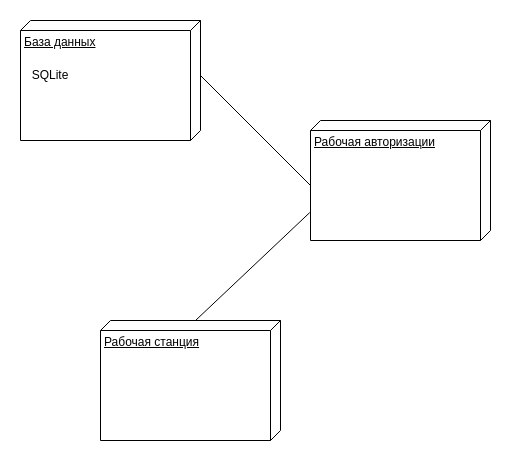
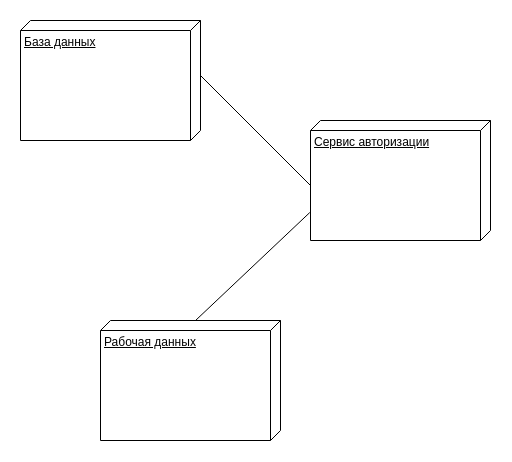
- <mxCell id="5" value="SQLite" style="text;html=1;strokeColor=none;fillColor=none;align=center;verticalAlign=middle;whiteSpace=wrap;rounded=0;" vertex="1" parent="1"><mxGeometry x="20" y="60" width="60" height="30" as="geometry" /></mxCell>
- <mxCell id="3" value="Рабочая авторизации" style="verticalAlign=top;align=left;spacingTop=8;spacingLeft=2;spacingRight=12;shape=cube;size=10;direction=south;fontStyle=4;html=1;whiteSpace=wrap;" vertex="1" parent="1"><mxGeometry x="310" y="120" width="180" height="120" as="geometry" /></mxCell>
+ <mxCell id="3" value="Сервис авторизации" style="verticalAlign=top;align=left;spacingTop=8;spacingLeft=2;spacingRight=12;shape=cube;size=10;direction=south;fontStyle=4;html=1;whiteSpace=wrap;" vertex="1" parent="1"><mxGeometry x="310" y="120" width="180" height="120" as="geometry" /></mxCell>
- <mxCell id="4" value="Рабочая станция" style="verticalAlign=top;align=left;spacingTop=8;spacingLeft=2;spacingRight=12;shape=cube;size=10;direction=south;fontStyle=4;html=1;whiteSpace=wrap;" vertex="1" parent="1"><mxGeometry x="100" y="320" width="180" height="120" as="geometry" /></mxCell>
+ <mxCell id="4" value="Рабочая данных" style="verticalAlign=top;align=left;spacingTop=8;spacingLeft=2;spacingRight=12;shape=cube;size=10;direction=south;fontStyle=4;html=1;whiteSpace=wrap;" vertex="1" parent="1"><mxGeometry x="100" y="320" width="180" height="120" as="geometry" /></mxCell>
